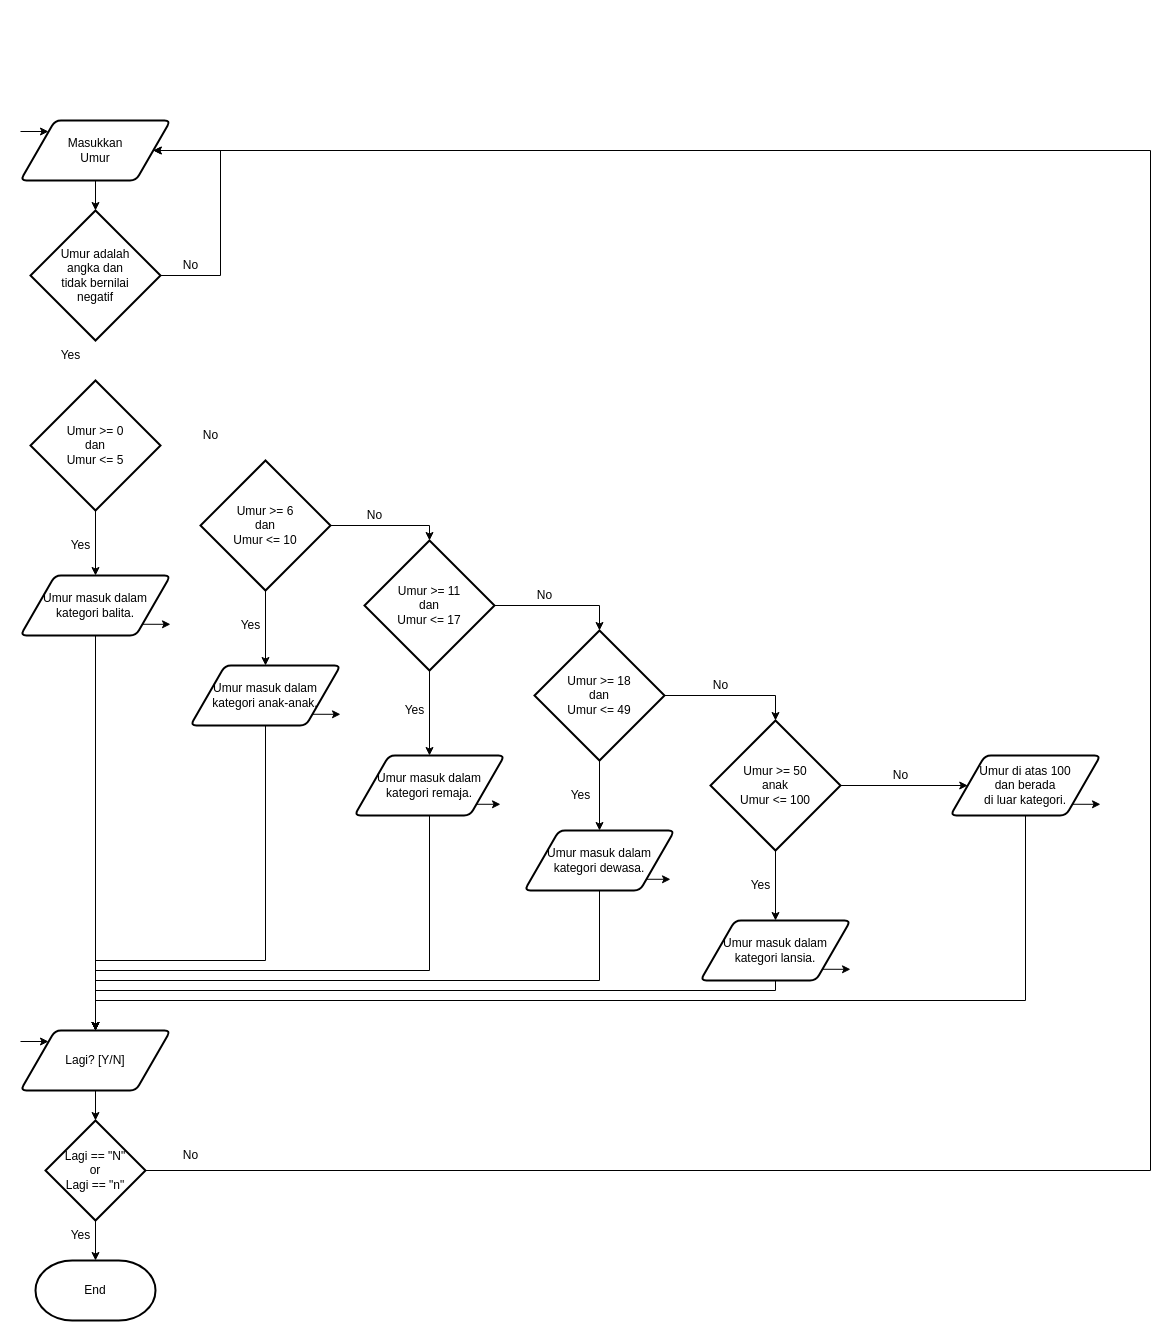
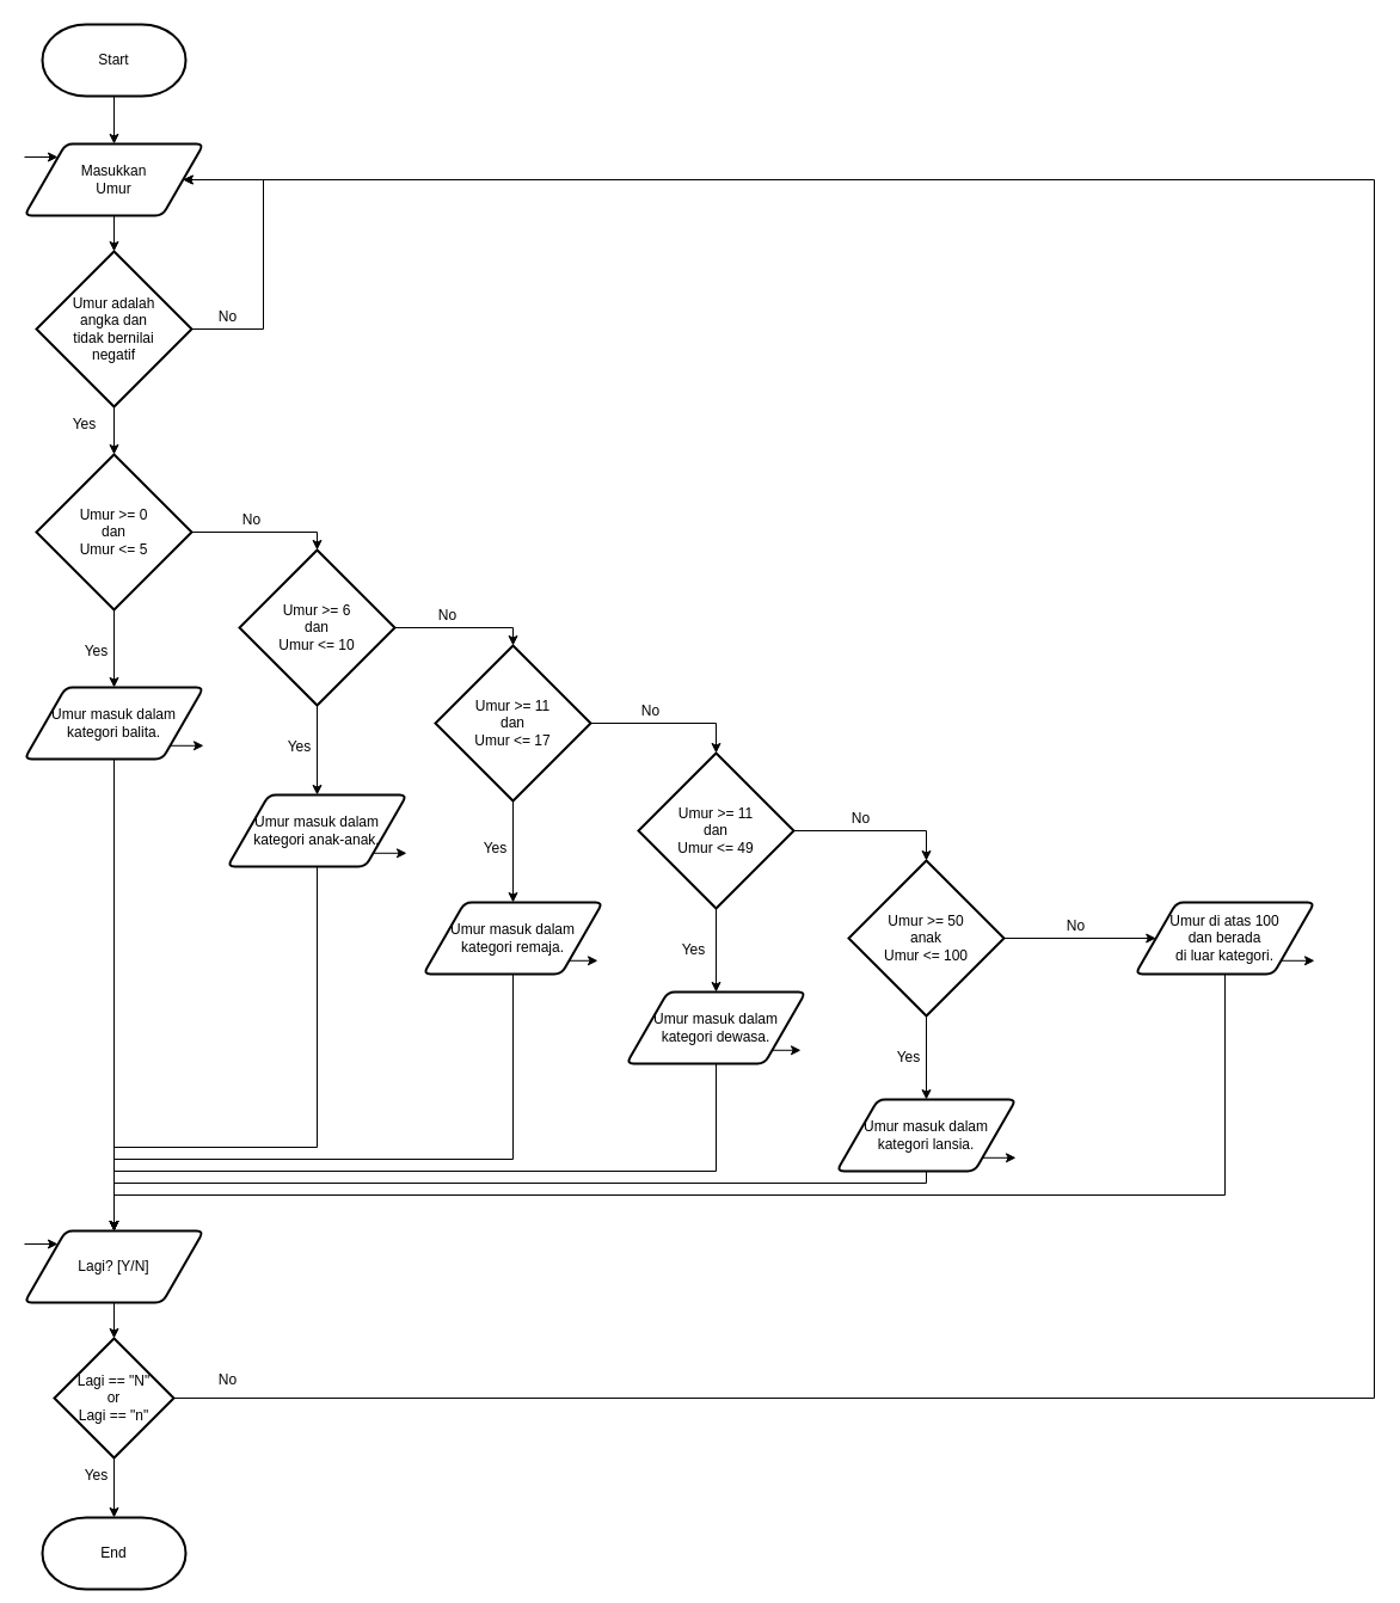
+ <mxCell id="3" value="Start" style="strokeWidth=2;html=1;shape=mxgraph.flowchart.terminator;whiteSpace=wrap;" parent="1" vertex="1"><mxGeometry x="35" y="20" width="120" height="60" as="geometry" /></mxCell>
+ <mxCell id="2" style="edgeStyle=orthogonalEdgeStyle;rounded=0;orthogonalLoop=1;jettySize=auto;html=1;exitX=0.5;exitY=1;exitDx=0;exitDy=0;exitPerimeter=0;entryX=0.5;entryY=0;entryDx=0;entryDy=0;" parent="1" source="3" target="6" edge="1"><mxGeometry relative="1" as="geometry"><mxPoint x="70" y="90" as="sourcePoint" /></mxGeometry></mxCell>
+ <mxCell id="8" value="" style="edgeStyle=orthogonalEdgeStyle;rounded=0;orthogonalLoop=1;jettySize=auto;html=1;" edge="1" parent="1" source="9" target="12"><mxGeometry relative="1" as="geometry" /></mxCell>
+ <mxCell id="10" value="" style="edgeStyle=orthogonalEdgeStyle;rounded=0;orthogonalLoop=1;jettySize=auto;html=1;" edge="1" parent="1" source="12" target="15"><mxGeometry relative="1" as="geometry"><Array as="points"><mxPoint x="265" y="445" /></Array></mxGeometry></mxCell>
- <mxCell id="21" value="Umur &amp;gt;= 18&lt;br&gt;dan &lt;br&gt;Umur &amp;lt;= 49" style="strokeWidth=2;html=1;shape=mxgraph.flowchart.decision;whiteSpace=wrap;" vertex="1" parent="1"><mxGeometry x="534" y="630" width="130" height="130" as="geometry" /></mxCell>
+ <mxCell id="21" value="Umur &amp;gt;= 11&lt;br&gt;dan &lt;br&gt;Umur &amp;lt;= 49" style="strokeWidth=2;html=1;shape=mxgraph.flowchart.decision;whiteSpace=wrap;" vertex="1" parent="1"><mxGeometry x="534" y="630" width="130" height="130" as="geometry" /></mxCell>
- <mxCell id="46" value="End" style="strokeWidth=2;html=1;shape=mxgraph.flowchart.terminator;whiteSpace=wrap;" vertex="1" parent="1"><mxGeometry x="35" y="1260" width="120" height="60" as="geometry" /></mxCell>
+ <mxCell id="46" value="End" style="strokeWidth=2;html=1;shape=mxgraph.flowchart.terminator;whiteSpace=wrap;" vertex="1" parent="1"><mxGeometry x="35" y="1270" width="120" height="60" as="geometry" /></mxCell>
